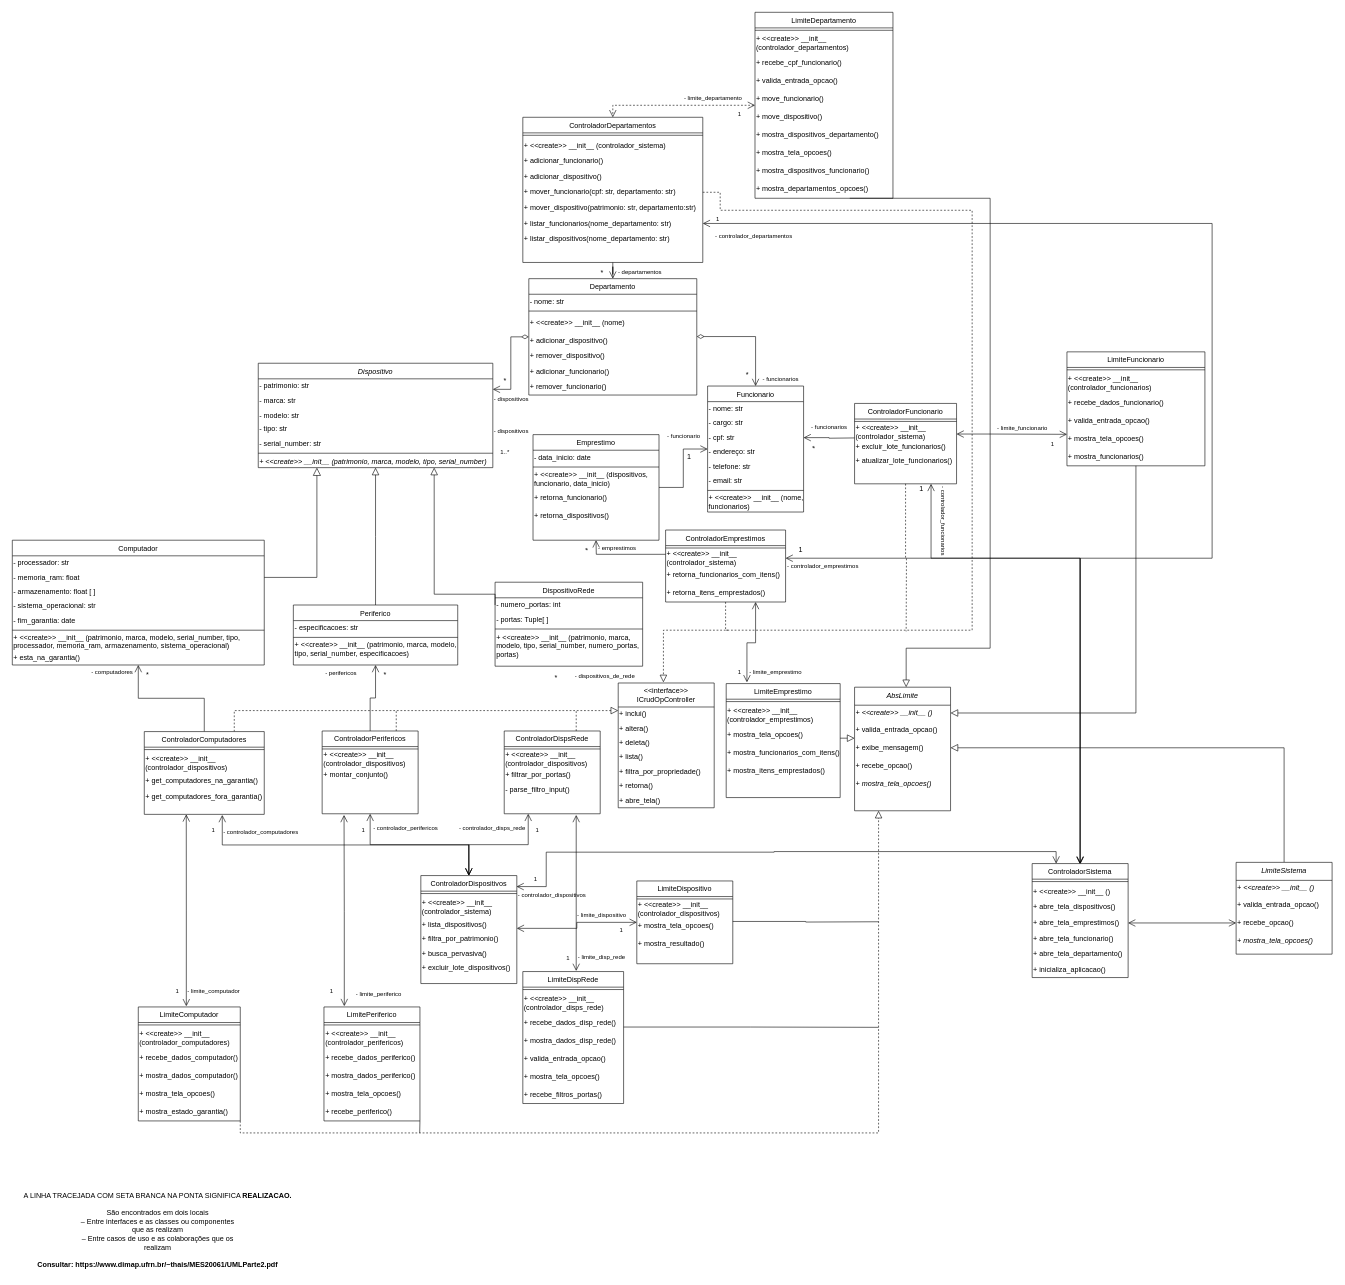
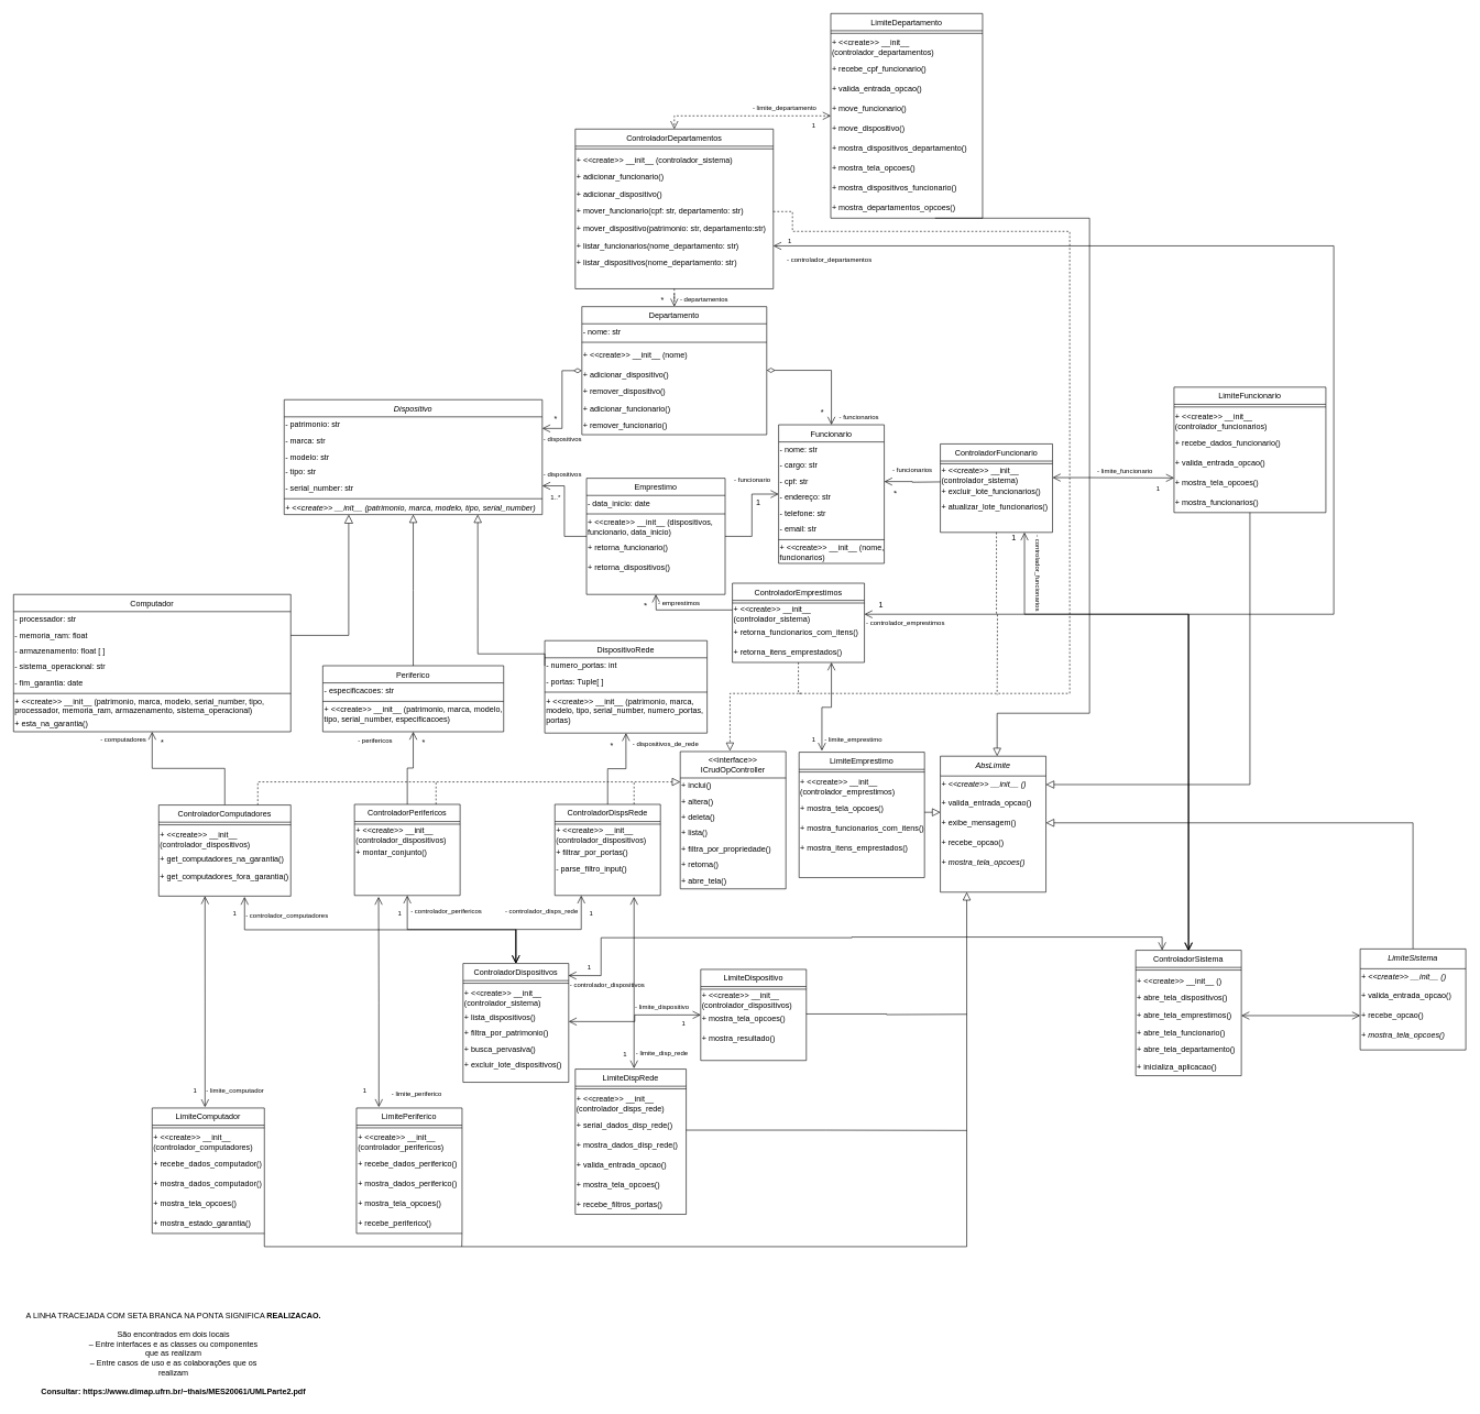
- <mxCell id="164" style="edgeStyle=orthogonalEdgeStyle;rounded=0;orthogonalLoop=1;jettySize=auto;html=1;exitX=0.5;exitY=1;exitDx=0;exitDy=0;endSize=10;startArrow=none;startFill=0;endArrow=open;endFill=0;" edge="1" parent="1" source="165" target="9"><mxGeometry relative="1" as="geometry" /></mxCell>
+ <mxCell id="164" style="edgeStyle=orthogonalEdgeStyle;rounded=0;orthogonalLoop=1;jettySize=auto;html=1;exitX=0.5;exitY=1;exitDx=0;exitDy=0;endSize=10;startArrow=none;startFill=0;endArrow=open;endFill=0;dashed=1;" edge="1" parent="1" source="165" target="9"><mxGeometry relative="1" as="geometry" /></mxCell>
+ <mxCell id="225" style="edgeStyle=orthogonalEdgeStyle;rounded=0;orthogonalLoop=1;jettySize=auto;html=1;exitX=0;exitY=0.5;exitDx=0;exitDy=0;entryX=1;entryY=0.75;entryDx=0;entryDy=0;endArrow=open;endFill=0;endSize=10;startSize=10;" parent="224" source="27" target="114" edge="1"><mxGeometry relative="1" as="geometry" /></mxCell>
+ <mxCell id="58" style="edgeStyle=orthogonalEdgeStyle;rounded=0;orthogonalLoop=1;jettySize=auto;html=1;exitX=0.5;exitY=0;exitDx=0;exitDy=0;entryX=0.5;entryY=1;entryDx=0;entryDy=0;endArrow=open;endFill=0;endSize=10;startSize=10;" parent="1" source="76" target="44" edge="1"><mxGeometry relative="1" as="geometry"><mxPoint x="806" y="1078" as="targetPoint" /></mxGeometry></mxCell>
- <mxCell id="149" value="&lt;span style=&quot;border-color: var(--border-color);&quot;&gt;+ recebe_dados_disp_rede&lt;span&gt;()&lt;/span&gt;&lt;/span&gt;" style="text;html=1;strokeColor=none;fillColor=none;align=left;verticalAlign=middle;whiteSpace=wrap;rounded=0;fontStyle=0" parent="145" vertex="1"><mxGeometry y="70" width="168" height="30" as="geometry" /></mxCell>
+ <mxCell id="149" value="&lt;span style=&quot;border-color: var(--border-color);&quot;&gt;+ serial_dados_disp_rede&lt;span&gt;()&lt;/span&gt;&lt;/span&gt;" style="text;html=1;strokeColor=none;fillColor=none;align=left;verticalAlign=middle;whiteSpace=wrap;rounded=0;fontStyle=0" parent="145" vertex="1"><mxGeometry y="70" width="168" height="30" as="geometry" /></mxCell>
- <mxCell id="97" style="edgeStyle=orthogonalEdgeStyle;rounded=0;orthogonalLoop=1;jettySize=auto;html=1;exitX=1;exitY=1;exitDx=0;exitDy=0;entryX=0.25;entryY=1;entryDx=0;entryDy=0;endSize=10;endArrow=block;endFill=0;dashed=1;" parent="1" source="98" target="139" edge="1"><mxGeometry relative="1" as="geometry" /></mxCell>
+ <mxCell id="97" style="edgeStyle=orthogonalEdgeStyle;rounded=0;orthogonalLoop=1;jettySize=auto;html=1;exitX=1;exitY=1;exitDx=0;exitDy=0;entryX=0.25;entryY=1;entryDx=0;entryDy=0;endSize=10;endArrow=block;endFill=0;" parent="1" source="98" target="139" edge="1"><mxGeometry relative="1" as="geometry" /></mxCell>
